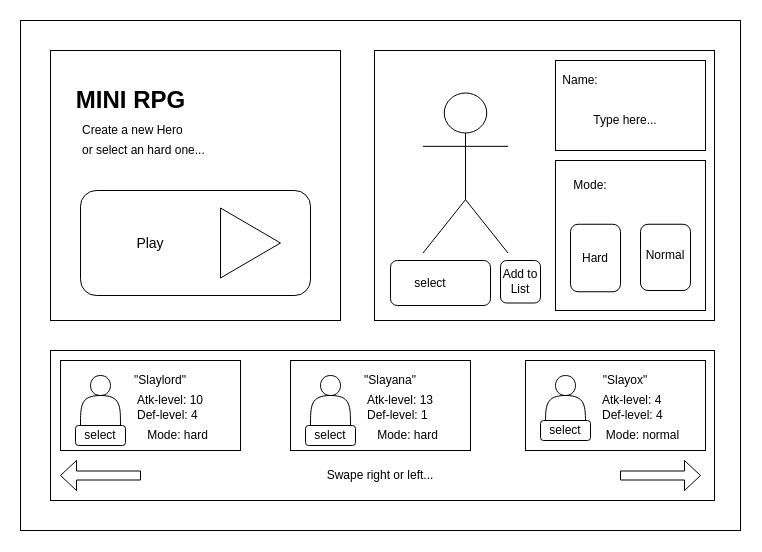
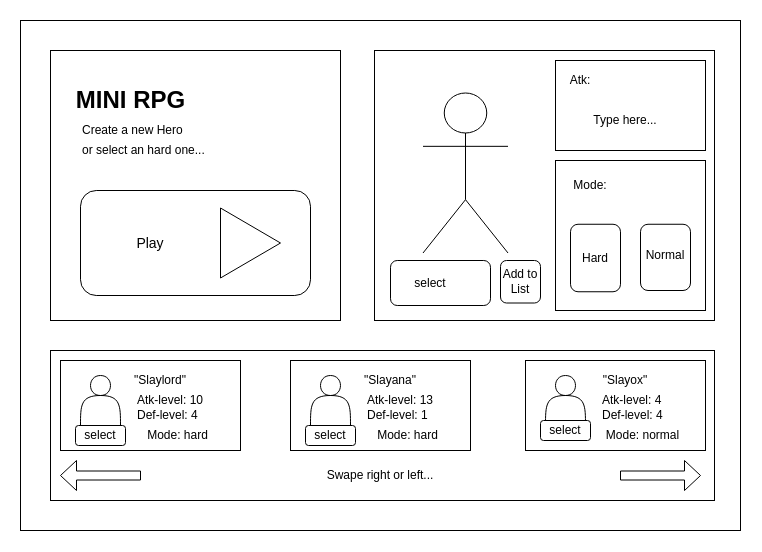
- <mxCell id="13" value="Name:" style="text;html=1;strokeColor=none;fillColor=none;align=center;verticalAlign=middle;whiteSpace=wrap;rounded=0;" parent="1" vertex="1"><mxGeometry x="560" y="70" width="40" height="20" as="geometry" /></mxCell>
+ <mxCell id="13" value="Atk:" style="text;html=1;strokeColor=none;fillColor=none;align=center;verticalAlign=middle;whiteSpace=wrap;rounded=0;" parent="1" vertex="1"><mxGeometry x="560" y="70" width="40" height="20" as="geometry" /></mxCell>
